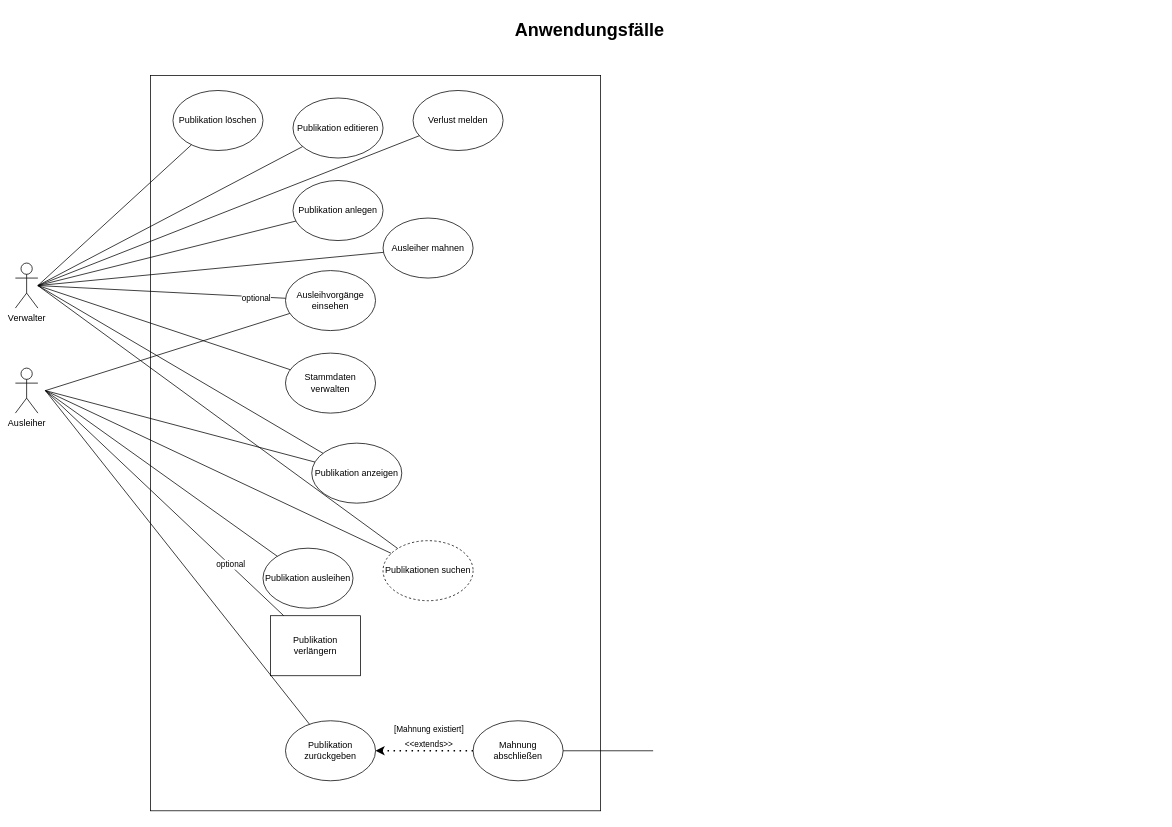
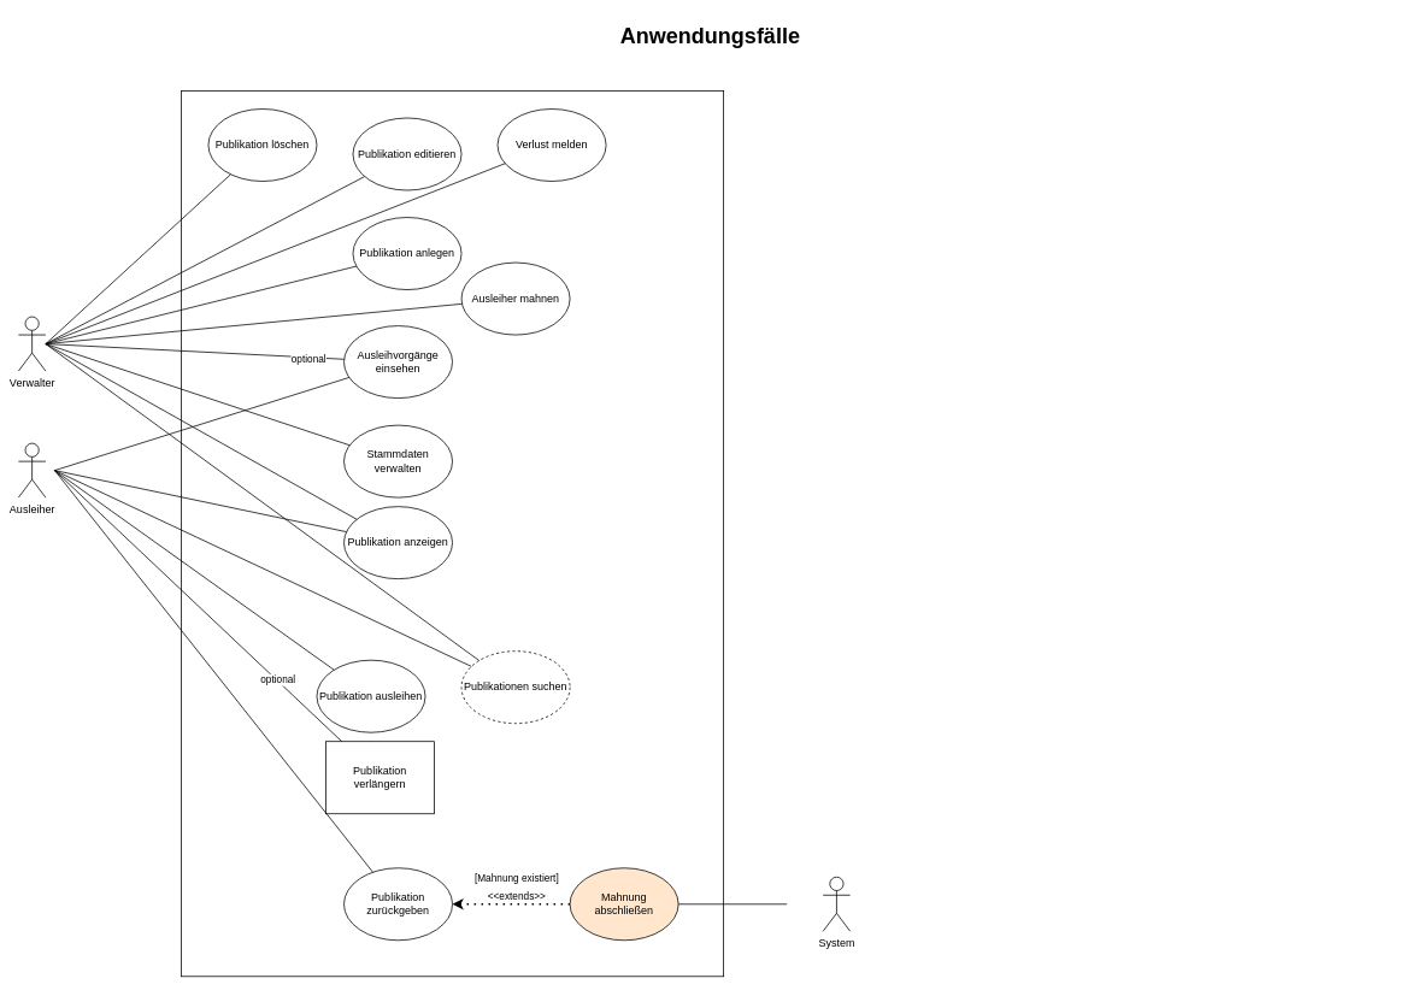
- <mxCell id="7" value="Publikation anzeigen" style="ellipse;whiteSpace=wrap;html=1;" vertex="1" parent="1"><mxGeometry x="415" y="590" width="120" height="80" as="geometry" /></mxCell>
+ <mxCell id="7" value="Publikation anzeigen" style="ellipse;whiteSpace=wrap;html=1;" vertex="1" parent="1"><mxGeometry x="380" y="560" width="120" height="80" as="geometry" /></mxCell>
- <mxCell id="35" value="Mahnung abschließen" style="ellipse;whiteSpace=wrap;html=1;" vertex="1" parent="1"><mxGeometry x="630" y="960" width="120" height="80" as="geometry" /></mxCell>
+ <mxCell id="35" value="Mahnung abschließen" style="ellipse;whiteSpace=wrap;html=1;fillColor=#ffe6cc;" vertex="1" parent="1"><mxGeometry x="630" y="960" width="120" height="80" as="geometry" /></mxCell>
+ <mxCell id="29" value="System" style="shape=umlActor;verticalLabelPosition=bottom;verticalAlign=top;html=1;outlineConnect=0;" vertex="1" parent="1"><mxGeometry x="910" y="970" width="30" height="60" as="geometry" /></mxCell>
